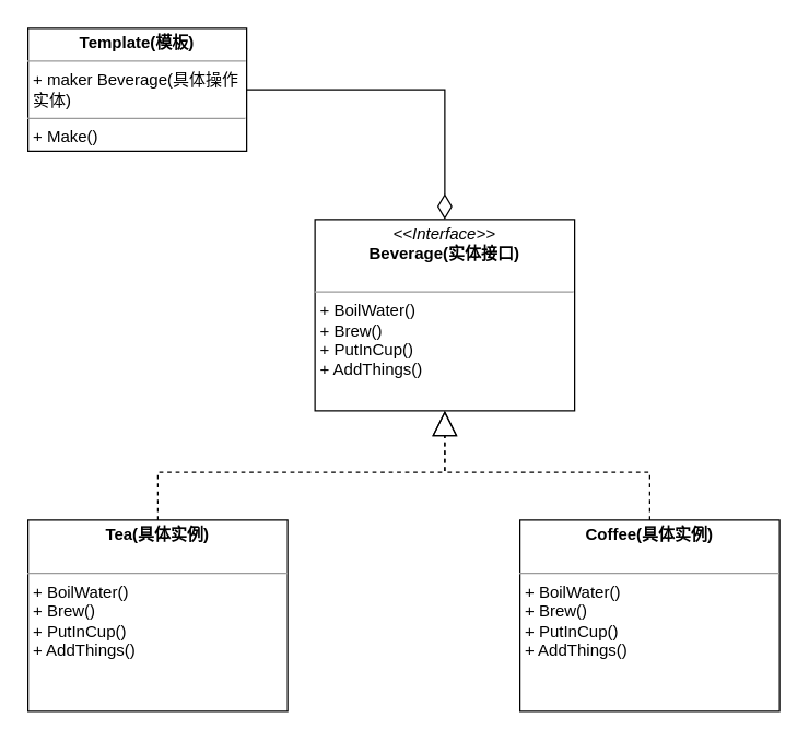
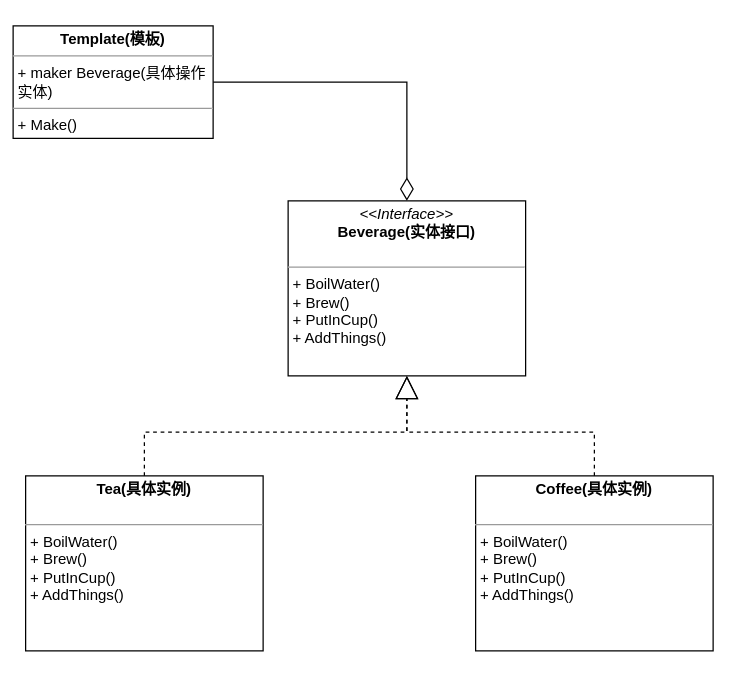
- <mxCell id="8" value="&lt;p style=&quot;margin:0px;margin-top:4px;text-align:center;&quot;&gt;&lt;b style=&quot;border-color: var(--border-color);&quot;&gt;Template(模板)&lt;/b&gt;&lt;br&gt;&lt;/p&gt;&lt;hr size=&quot;1&quot;&gt;&lt;p style=&quot;margin:0px;margin-left:4px;&quot;&gt;+ maker Beverage(具体操作实体)&lt;/p&gt;&lt;hr size=&quot;1&quot;&gt;&lt;p style=&quot;margin:0px;margin-left:4px;&quot;&gt;+ Make()&lt;br&gt;&lt;/p&gt;" style="verticalAlign=top;align=left;overflow=fill;fontSize=12;fontFamily=Helvetica;html=1;whiteSpace=wrap;" vertex="1" parent="1"><mxGeometry x="20" y="20" width="160" height="90" as="geometry" /></mxCell>
+ <mxCell id="8" value="&lt;p style=&quot;margin:0px;margin-top:4px;text-align:center;&quot;&gt;&lt;b style=&quot;border-color: var(--border-color);&quot;&gt;Template(模板)&lt;/b&gt;&lt;br&gt;&lt;/p&gt;&lt;hr size=&quot;1&quot;&gt;&lt;p style=&quot;margin:0px;margin-left:4px;&quot;&gt;+ maker Beverage(具体操作实体)&lt;/p&gt;&lt;hr size=&quot;1&quot;&gt;&lt;p style=&quot;margin:0px;margin-left:4px;&quot;&gt;+ Make()&lt;br&gt;&lt;/p&gt;" style="verticalAlign=top;align=left;overflow=fill;fontSize=12;fontFamily=Helvetica;html=1;whiteSpace=wrap;" vertex="1" parent="1"><mxGeometry x="10" y="20" width="160" height="90" as="geometry" /></mxCell>
